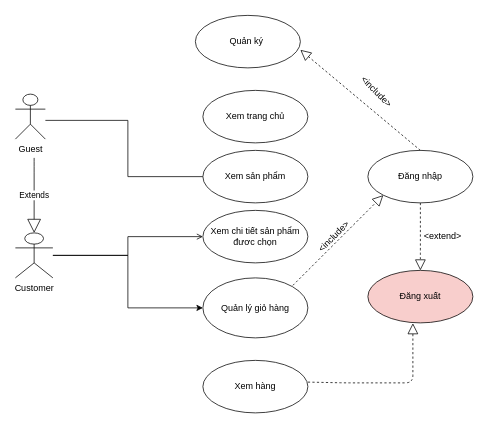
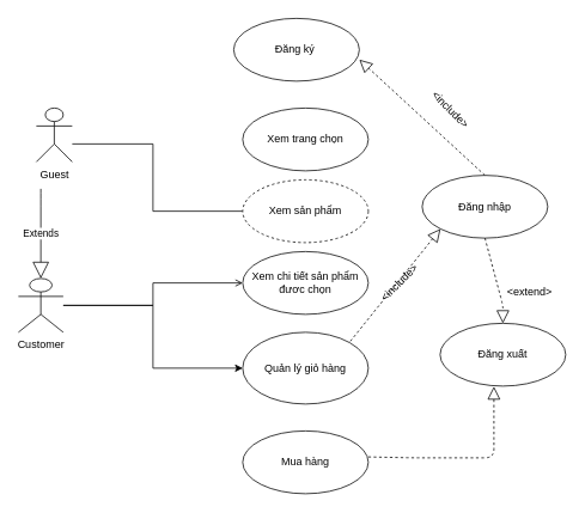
- <mxCell id="11" value="Quản ký&amp;nbsp;" style="ellipse;whiteSpace=wrap;html=1;" vertex="1" parent="1"><mxGeometry x="260" y="20" width="140" height="70" as="geometry" /></mxCell>
+ <mxCell id="11" value="Đăng ký&amp;nbsp;" style="ellipse;whiteSpace=wrap;html=1;" vertex="1" parent="1"><mxGeometry x="260" y="20" width="140" height="70" as="geometry" /></mxCell>
- <mxCell id="3" value="Guest" style="shape=umlActor;verticalLabelPosition=bottom;verticalAlign=top;html=1;" vertex="1" parent="1"><mxGeometry x="20" y="125" width="40" height="60" as="geometry" /></mxCell>
+ <mxCell id="3" value="Guest" style="shape=umlActor;verticalLabelPosition=bottom;verticalAlign=top;html=1;" vertex="1" parent="1"><mxGeometry x="40" y="120" width="40" height="60" as="geometry" /></mxCell>
- <mxCell id="7" value="Xem trang chủ" style="ellipse;whiteSpace=wrap;html=1;" vertex="1" parent="1"><mxGeometry x="270" y="120" width="140" height="70" as="geometry" /></mxCell>
+ <mxCell id="7" value="Xem trang chọn" style="ellipse;whiteSpace=wrap;html=1;" vertex="1" parent="1"><mxGeometry x="270" y="120" width="140" height="70" as="geometry" /></mxCell>
- <mxCell id="14" value="Xem sản phẩm" style="ellipse;whiteSpace=wrap;html=1;" vertex="1" parent="1"><mxGeometry x="270" y="200" width="140" height="70" as="geometry" /></mxCell>
+ <mxCell id="14" value="Xem sản phẩm" style="ellipse;whiteSpace=wrap;html=1;dashed=1;" vertex="1" parent="1"><mxGeometry x="270" y="200" width="140" height="70" as="geometry" /></mxCell>
- <mxCell id="12" value="Đăng nhập" style="ellipse;whiteSpace=wrap;html=1;" vertex="1" parent="1"><mxGeometry x="490" y="200" width="140" height="70" as="geometry" /></mxCell>
+ <mxCell id="12" value="Đăng nhập" style="ellipse;whiteSpace=wrap;html=1;" vertex="1" parent="1"><mxGeometry x="470" y="195" width="140" height="70" as="geometry" /></mxCell>
- <mxCell id="21" value="&amp;lt;extend&amp;gt;" style="text;html=1;strokeColor=none;fillColor=none;align=center;verticalAlign=middle;whiteSpace=wrap;rounded=0;" vertex="1" parent="1"><mxGeometry x="570" y="297.5" width="40" height="35" as="geometry" /></mxCell>
+ <mxCell id="21" value="&amp;lt;extend&amp;gt;" style="text;html=1;strokeColor=none;fillColor=none;align=center;verticalAlign=middle;whiteSpace=wrap;rounded=0;" vertex="1" parent="1"><mxGeometry x="570" y="307.5" width="40" height="35" as="geometry" /></mxCell>
- <mxCell id="13" value="Đăng xuất" style="ellipse;whiteSpace=wrap;html=1;fillColor=#f8cecc;" vertex="1" parent="1"><mxGeometry x="490" y="360" width="140" height="70" as="geometry" /></mxCell>
+ <mxCell id="13" value="Đăng xuất" style="ellipse;whiteSpace=wrap;html=1;" vertex="1" parent="1"><mxGeometry x="490" y="360" width="140" height="70" as="geometry" /></mxCell>
- <mxCell id="9" value="Xem hàng" style="ellipse;whiteSpace=wrap;html=1;" vertex="1" parent="1"><mxGeometry x="270" y="480" width="140" height="70" as="geometry" /></mxCell>
+ <mxCell id="9" value="Mua hàng" style="ellipse;whiteSpace=wrap;html=1;" vertex="1" parent="1"><mxGeometry x="270" y="480" width="140" height="70" as="geometry" /></mxCell>
